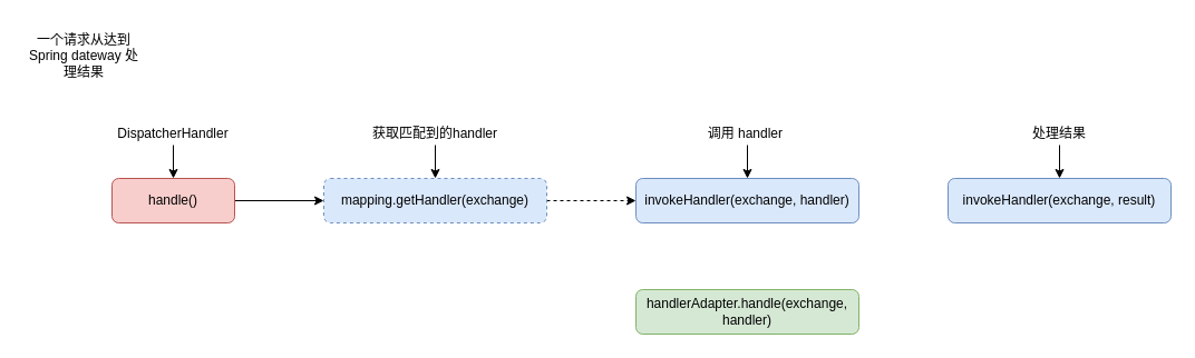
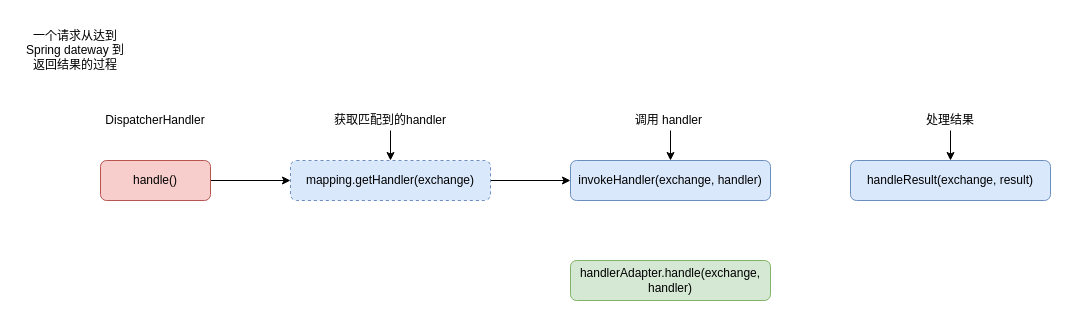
- <mxCell id="2" value="一个请求从达到 Spring dateway 处理结果" style="text;html=1;strokeColor=none;fillColor=none;align=center;verticalAlign=middle;whiteSpace=wrap;rounded=0;" vertex="1" parent="1"><mxGeometry x="20" y="20" width="110" height="60" as="geometry" /></mxCell>
+ <mxCell id="2" value="一个请求从达到 Spring dateway 到返回结果的过程" style="text;html=1;strokeColor=none;fillColor=none;align=center;verticalAlign=middle;whiteSpace=wrap;rounded=0;" vertex="1" parent="1"><mxGeometry x="20" y="20" width="110" height="60" as="geometry" /></mxCell>
- <mxCell id="5" value="" style="edgeStyle=orthogonalEdgeStyle;rounded=0;orthogonalLoop=1;jettySize=auto;html=1;" edge="1" parent="1" source="6" target="4"><mxGeometry relative="1" as="geometry" /></mxCell>
- <mxCell id="7" value="" style="edgeStyle=orthogonalEdgeStyle;rounded=0;orthogonalLoop=1;jettySize=auto;html=1;dashed=1;" edge="1" parent="1" source="8" target="9"><mxGeometry relative="1" as="geometry" /></mxCell>
+ <mxCell id="7" value="" style="edgeStyle=orthogonalEdgeStyle;rounded=0;orthogonalLoop=1;jettySize=auto;html=1;" edge="1" parent="1" source="8" target="9"><mxGeometry relative="1" as="geometry" /></mxCell>
- <mxCell id="10" value="invokeHandler(exchange, result)" style="rounded=1;whiteSpace=wrap;html=1;fillColor=#dae8fc;strokeColor=#6c8ebf;" vertex="1" parent="1"><mxGeometry x="850" y="160" width="200" height="40" as="geometry" /></mxCell>
+ <mxCell id="10" value="handleResult(exchange, result)" style="rounded=1;whiteSpace=wrap;html=1;fillColor=#dae8fc;strokeColor=#6c8ebf;" vertex="1" parent="1"><mxGeometry x="850" y="160" width="200" height="40" as="geometry" /></mxCell>
